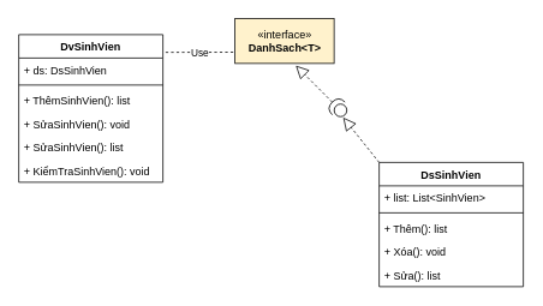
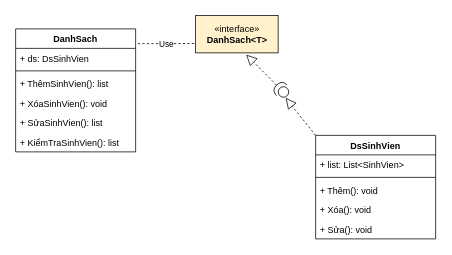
- <mxCell id="8" value="DvSinhVien" style="swimlane;fontStyle=1;align=center;verticalAlign=top;childLayout=stackLayout;horizontal=1;startSize=26;horizontalStack=0;resizeParent=1;resizeParentMax=0;resizeLast=0;collapsible=1;marginBottom=0;fillColor=#FFFFFF;" vertex="1" parent="1"><mxGeometry x="20" y="38" width="160" height="164" as="geometry" /></mxCell>
+ <mxCell id="8" value="DanhSach" style="swimlane;fontStyle=1;align=center;verticalAlign=top;childLayout=stackLayout;horizontal=1;startSize=26;horizontalStack=0;resizeParent=1;resizeParentMax=0;resizeLast=0;collapsible=1;marginBottom=0;fillColor=#FFFFFF;" vertex="1" parent="1"><mxGeometry x="20" y="38" width="160" height="164" as="geometry" /></mxCell>
- <mxCell id="12" value="+ SửaSinhVien(): void" style="text;strokeColor=none;fillColor=none;align=left;verticalAlign=top;spacingLeft=4;spacingRight=4;overflow=hidden;rotatable=0;points=[[0,0.5],[1,0.5]];portConstraint=eastwest;" vertex="1" parent="8"><mxGeometry y="86" width="160" height="26" as="geometry" /></mxCell>
+ <mxCell id="12" value="+ XóaSinhVien(): void" style="text;strokeColor=none;fillColor=none;align=left;verticalAlign=top;spacingLeft=4;spacingRight=4;overflow=hidden;rotatable=0;points=[[0,0.5],[1,0.5]];portConstraint=eastwest;" vertex="1" parent="8"><mxGeometry y="86" width="160" height="26" as="geometry" /></mxCell>
- <mxCell id="14" value="+ KiểmTraSinhVien(): void" style="text;strokeColor=none;fillColor=none;align=left;verticalAlign=top;spacingLeft=4;spacingRight=4;overflow=hidden;rotatable=0;points=[[0,0.5],[1,0.5]];portConstraint=eastwest;" vertex="1" parent="8"><mxGeometry y="138" width="160" height="26" as="geometry" /></mxCell>
+ <mxCell id="14" value="+ KiểmTraSinhVien(): list" style="text;strokeColor=none;fillColor=none;align=left;verticalAlign=top;spacingLeft=4;spacingRight=4;overflow=hidden;rotatable=0;points=[[0,0.5],[1,0.5]];portConstraint=eastwest;" vertex="1" parent="8"><mxGeometry y="138" width="160" height="26" as="geometry" /></mxCell>
- <mxCell id="5" value="+ Thêm(): list" style="text;strokeColor=none;fillColor=none;align=left;verticalAlign=top;spacingLeft=4;spacingRight=4;overflow=hidden;rotatable=0;points=[[0,0.5],[1,0.5]];portConstraint=eastwest;" vertex="1" parent="2"><mxGeometry y="60" width="160" height="26" as="geometry" /></mxCell>
+ <mxCell id="5" value="+ Thêm(): void" style="text;strokeColor=none;fillColor=none;align=left;verticalAlign=top;spacingLeft=4;spacingRight=4;overflow=hidden;rotatable=0;points=[[0,0.5],[1,0.5]];portConstraint=eastwest;" vertex="1" parent="2"><mxGeometry y="60" width="160" height="26" as="geometry" /></mxCell>
- <mxCell id="7" value="+ Sửa(): list" style="text;strokeColor=none;fillColor=none;align=left;verticalAlign=top;spacingLeft=4;spacingRight=4;overflow=hidden;rotatable=0;points=[[0,0.5],[1,0.5]];portConstraint=eastwest;" vertex="1" parent="2"><mxGeometry y="112" width="160" height="26" as="geometry" /></mxCell>
+ <mxCell id="7" value="+ Sửa(): void" style="text;strokeColor=none;fillColor=none;align=left;verticalAlign=top;spacingLeft=4;spacingRight=4;overflow=hidden;rotatable=0;points=[[0,0.5],[1,0.5]];portConstraint=eastwest;" vertex="1" parent="2"><mxGeometry y="112" width="160" height="26" as="geometry" /></mxCell>
